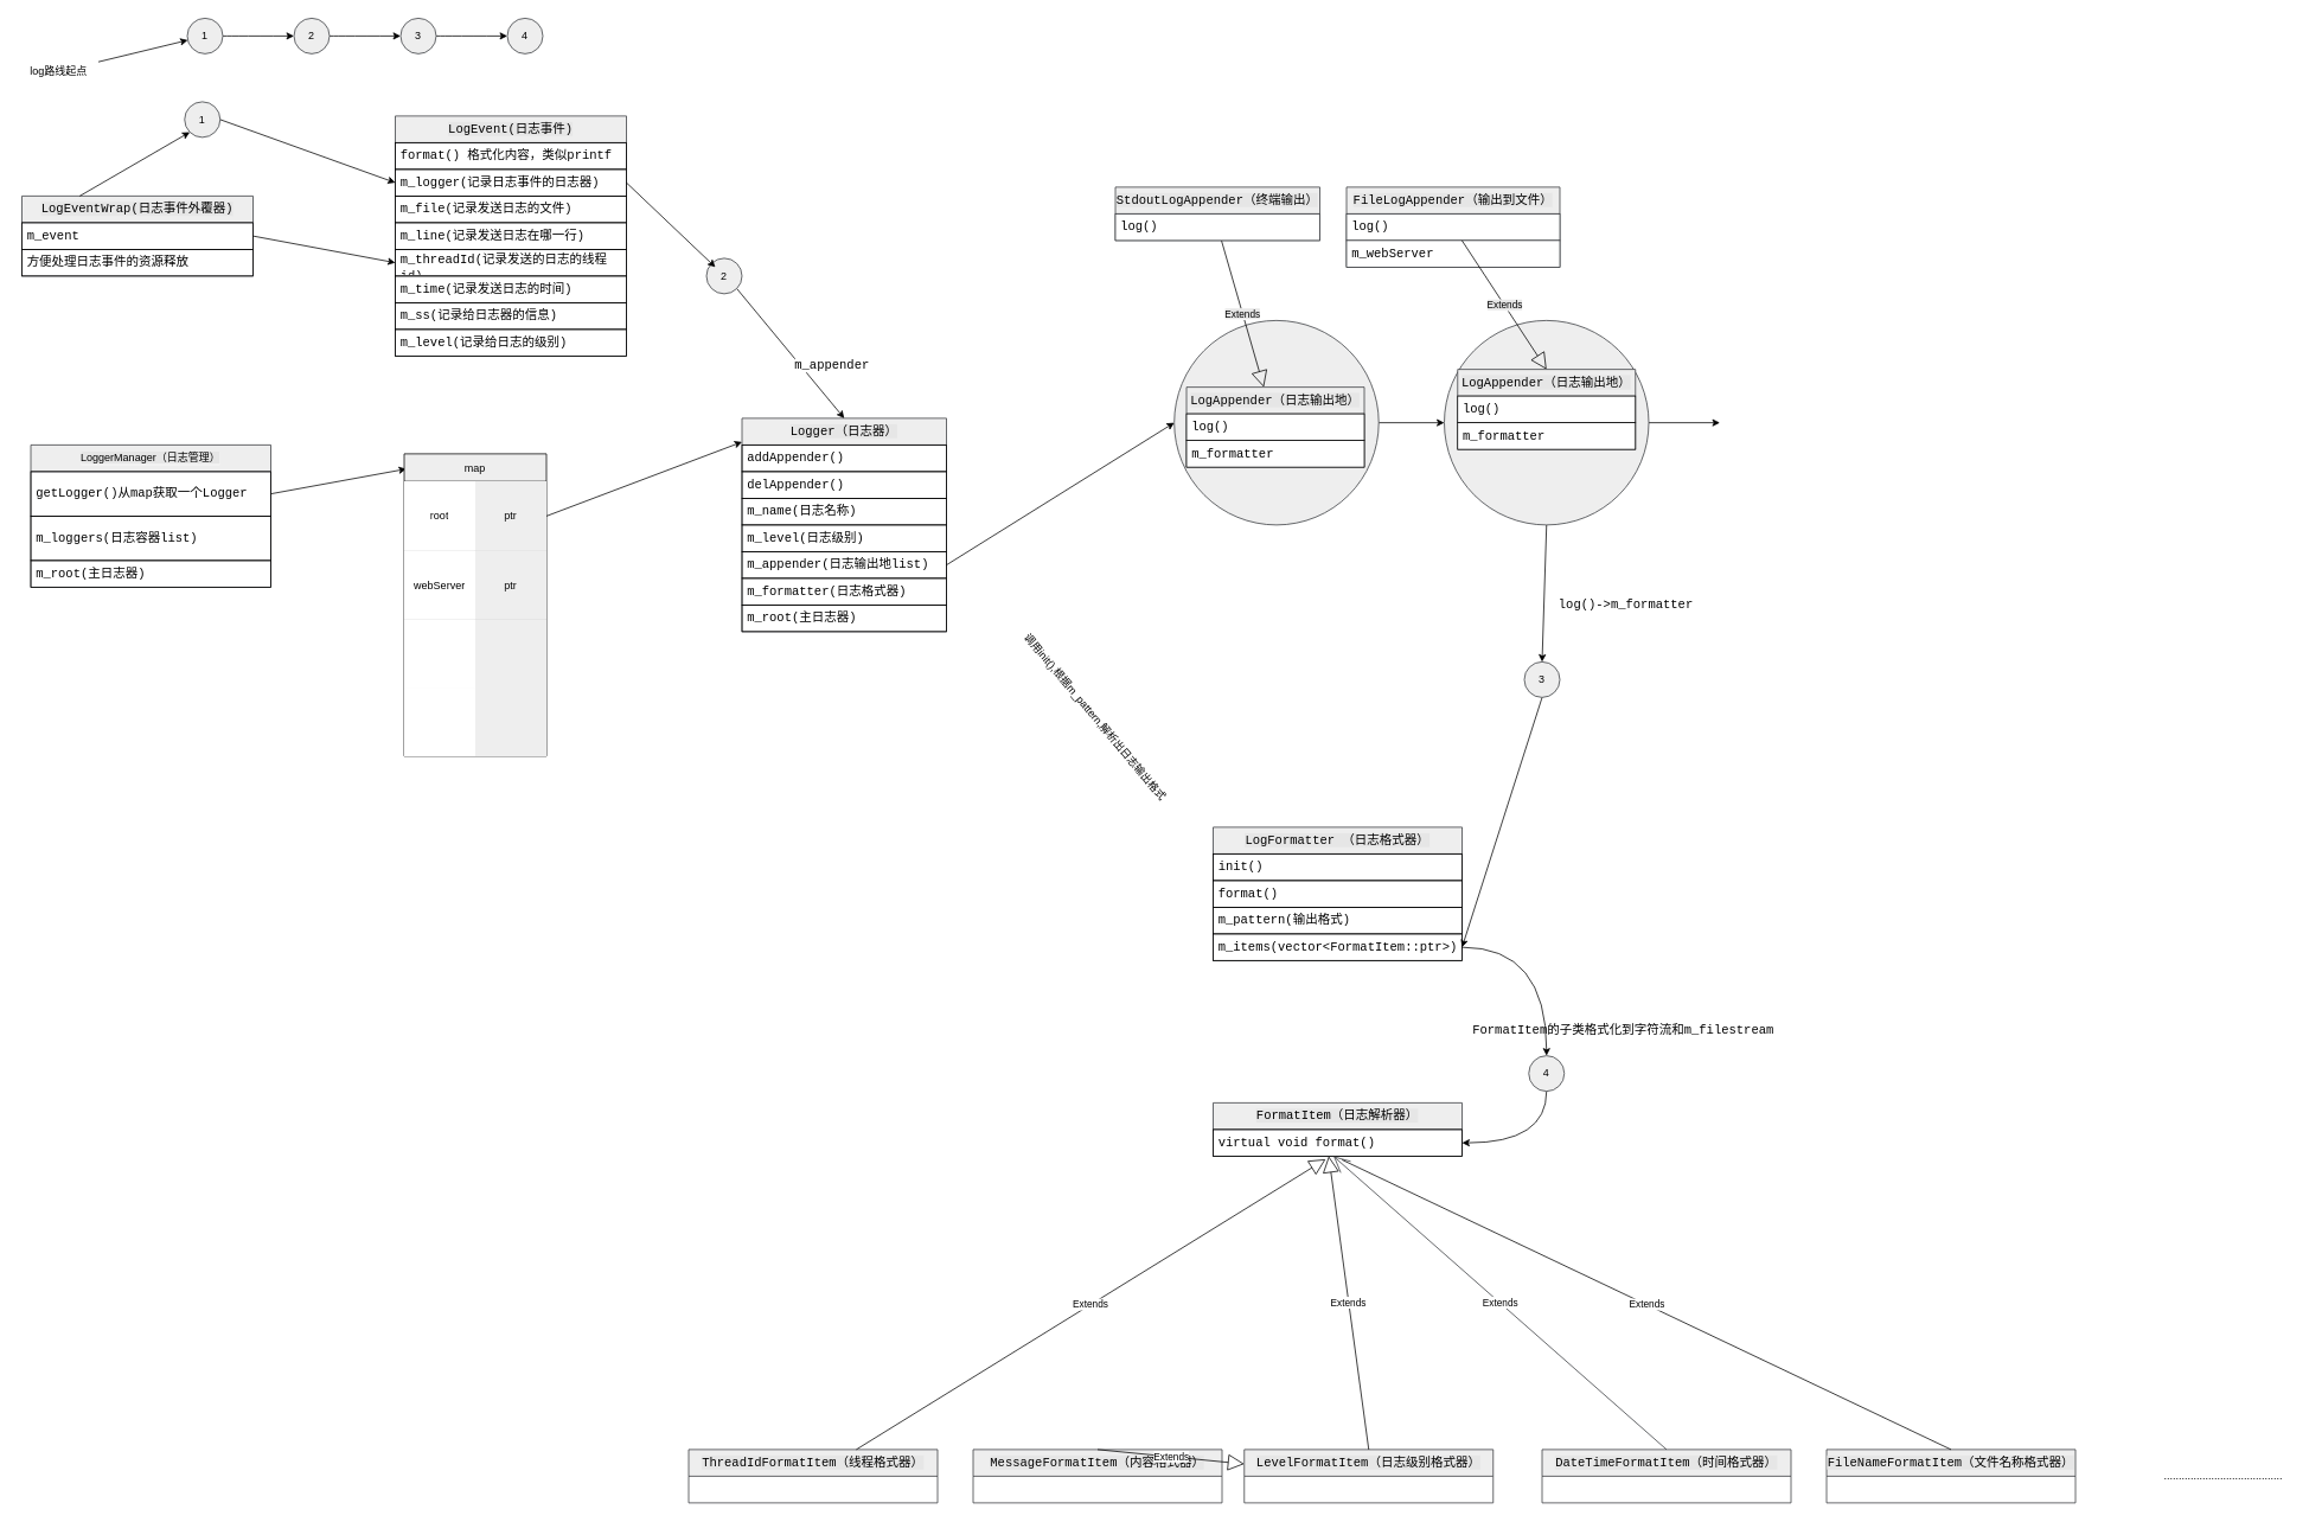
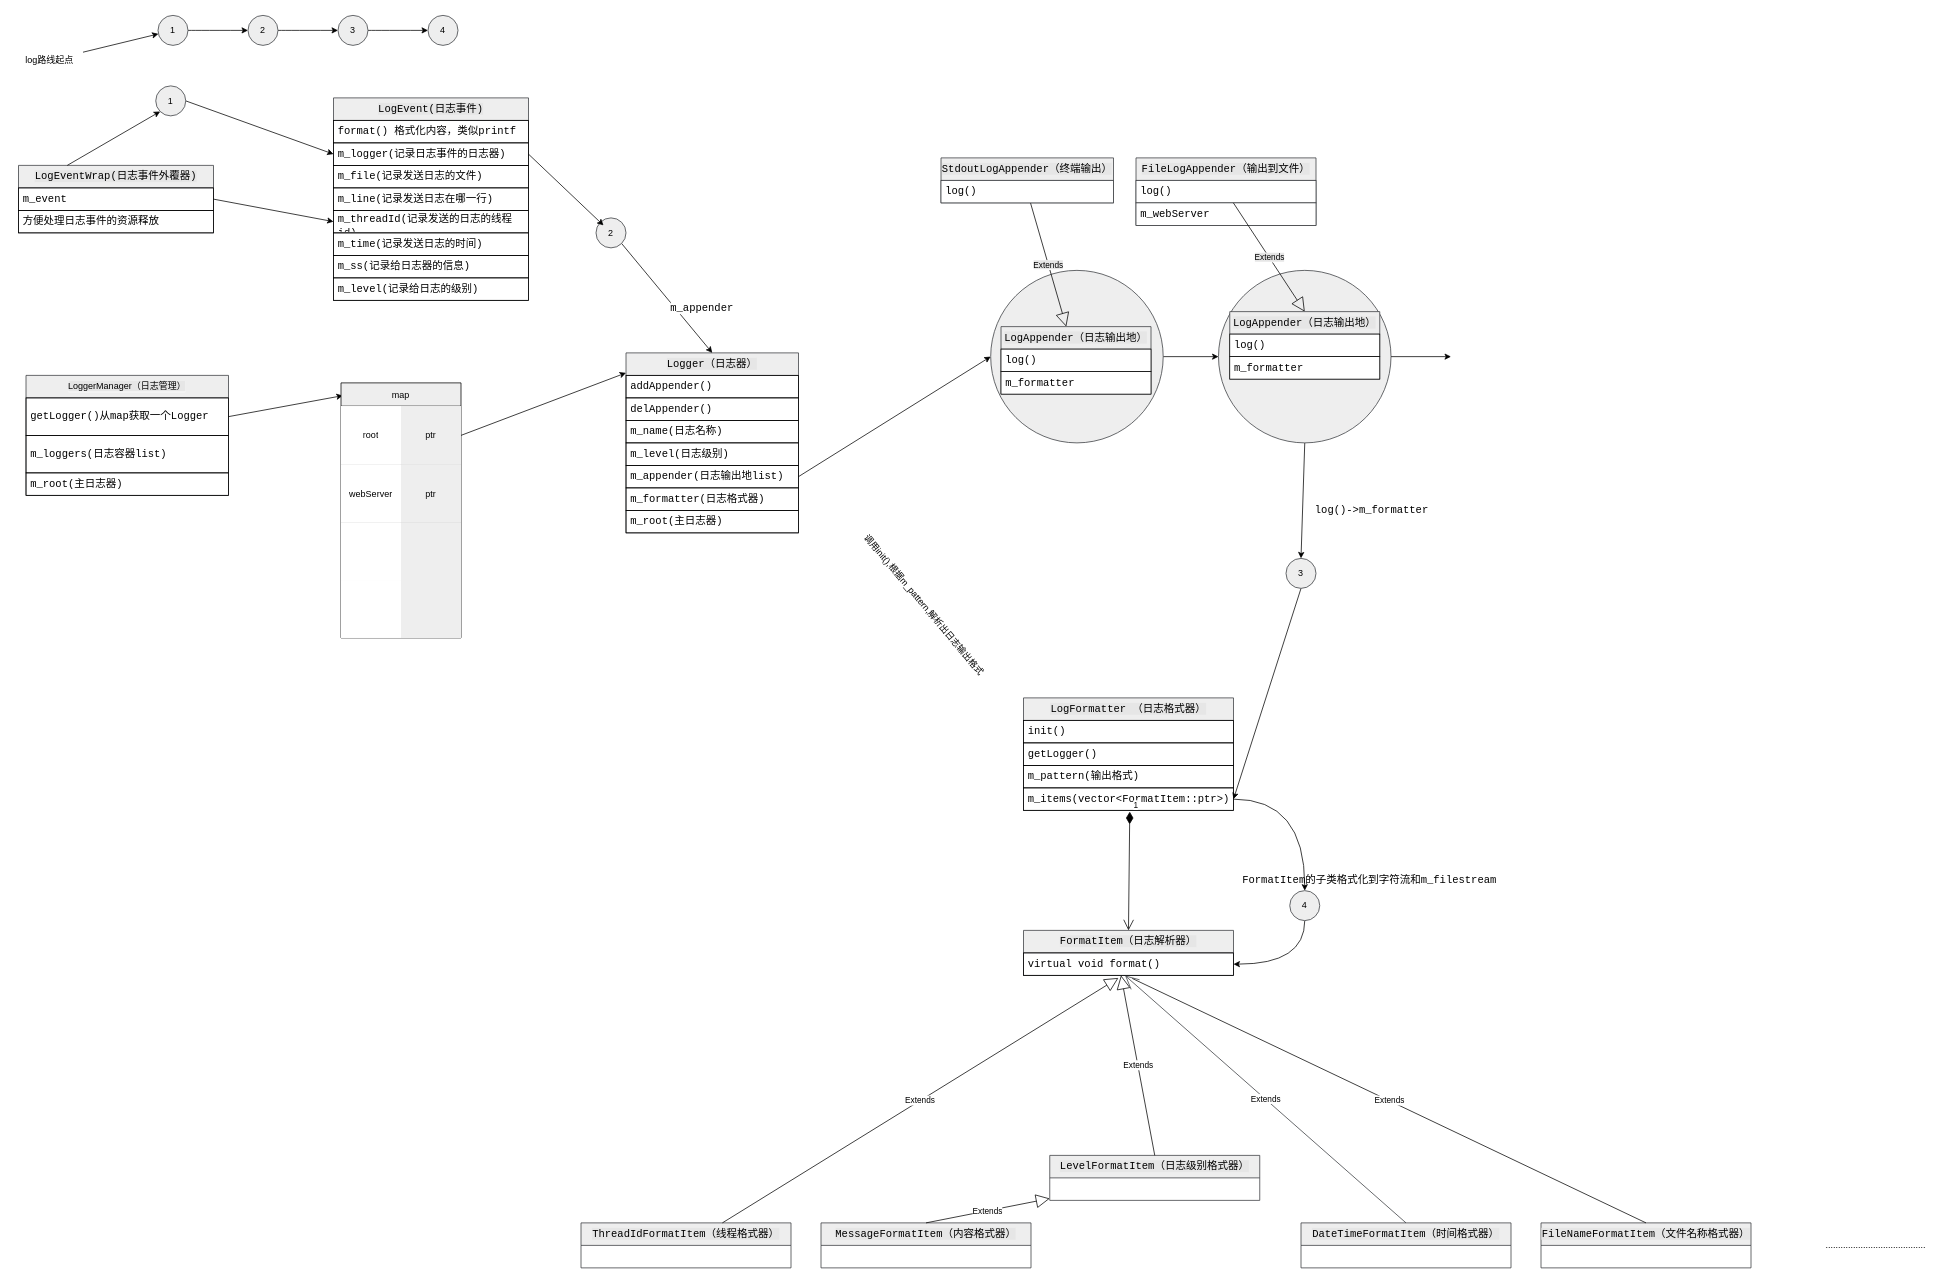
- <mxCell id="22" value="&lt;div style=&quot;font-family: Consolas, &amp;quot;Courier New&amp;quot;, monospace; font-size: 14px; line-height: 19px;&quot;&gt;&lt;div style=&quot;line-height: 19px;&quot;&gt;&lt;span style=&quot;background-color: rgb(255, 255, 255);&quot;&gt;format()&lt;/span&gt;&lt;/div&gt;&lt;/div&gt;" style="text;align=left;verticalAlign=middle;spacingLeft=4;spacingRight=4;overflow=hidden;points=[[0,0.5],[1,0.5]];portConstraint=eastwest;rotatable=0;whiteSpace=wrap;html=1;fontColor=#000000;strokeColor=#000000;" parent="20" vertex="1"><mxGeometry y="60" width="280" height="30" as="geometry" /></mxCell>
+ <mxCell id="22" value="&lt;div style=&quot;font-family: Consolas, &amp;quot;Courier New&amp;quot;, monospace; font-size: 14px; line-height: 19px;&quot;&gt;&lt;div style=&quot;line-height: 19px;&quot;&gt;&lt;span style=&quot;background-color: rgb(255, 255, 255);&quot;&gt;getLogger()&lt;/span&gt;&lt;/div&gt;&lt;/div&gt;" style="text;align=left;verticalAlign=middle;spacingLeft=4;spacingRight=4;overflow=hidden;points=[[0,0.5],[1,0.5]];portConstraint=eastwest;rotatable=0;whiteSpace=wrap;html=1;fontColor=#000000;strokeColor=#000000;" parent="20" vertex="1"><mxGeometry y="60" width="280" height="30" as="geometry" /></mxCell>
+ <mxCell id="83" value="1" style="endArrow=open;html=1;endSize=12;startArrow=diamondThin;startSize=14;startFill=1;align=left;verticalAlign=bottom;exitX=0.506;exitY=1.056;exitDx=0;exitDy=0;exitPerimeter=0;entryX=0.5;entryY=0;entryDx=0;entryDy=0;fontColor=#000000;strokeColor=#000000;" parent="1" source="24" target="81" edge="1"><mxGeometry x="-1" y="3" relative="1" as="geometry"><mxPoint x="1494" y="1120" as="sourcePoint" /><mxPoint x="1654" y="1120" as="targetPoint" /></mxGeometry></mxCell>
- <mxCell id="84" value="&lt;span style=&quot;background-color: rgb(255, 255, 255);&quot;&gt;&lt;span style=&quot;font-family: Consolas, &amp;quot;Courier New&amp;quot;, monospace; font-size: 14px;&quot;&gt;FormatItem的子类格式化到字符流和&lt;/span&gt;&lt;span style=&quot;font-family: Consolas, &amp;quot;Courier New&amp;quot;, monospace; font-size: 14px; text-align: left;&quot;&gt;m_filestream&lt;/span&gt;&lt;/span&gt;" style="text;html=1;align=center;verticalAlign=middle;resizable=0;points=[];autosize=1;fontColor=#000000;strokeColor=none;" parent="1" vertex="1"><mxGeometry x="1654" y="1143" width="341" height="29" as="geometry" /></mxCell>
+ <mxCell id="84" value="&lt;span style=&quot;background-color: rgb(255, 255, 255);&quot;&gt;&lt;span style=&quot;font-family: Consolas, &amp;quot;Courier New&amp;quot;, monospace; font-size: 14px;&quot;&gt;FormatItem的子类格式化到字符流和&lt;/span&gt;&lt;span style=&quot;font-family: Consolas, &amp;quot;Courier New&amp;quot;, monospace; font-size: 14px; text-align: left;&quot;&gt;m_filestream&lt;/span&gt;&lt;/span&gt;" style="text;html=1;align=center;verticalAlign=middle;resizable=0;points=[];autosize=1;fontColor=#000000;strokeColor=none;" parent="1" vertex="1"><mxGeometry x="1654" y="1158" width="341" height="29" as="geometry" /></mxCell>
- <mxCell id="89" value="&lt;div style=&quot;font-family: Consolas, &amp;quot;Courier New&amp;quot;, monospace; font-size: 14px; line-height: 19px;&quot;&gt;&lt;div style=&quot;line-height: 19px;&quot;&gt;&lt;span style=&quot;background-color: rgb(230, 230, 230);&quot;&gt;LevelFormatItem（日志级别格式器）&lt;/span&gt;&lt;/div&gt;&lt;/div&gt;" style="swimlane;fontStyle=0;childLayout=stackLayout;horizontal=1;startSize=30;horizontalStack=0;resizeParent=1;resizeParentMax=0;resizeLast=0;collapsible=1;marginBottom=0;whiteSpace=wrap;html=1;strokeColor=#36393d;fillColor=#eeeeee;fontColor=#000000;" parent="1" vertex="1"><mxGeometry x="1399" y="1630" width="280" height="60" as="geometry" /></mxCell>
+ <mxCell id="89" value="&lt;div style=&quot;font-family: Consolas, &amp;quot;Courier New&amp;quot;, monospace; font-size: 14px; line-height: 19px;&quot;&gt;&lt;div style=&quot;line-height: 19px;&quot;&gt;&lt;span style=&quot;background-color: rgb(230, 230, 230);&quot;&gt;LevelFormatItem（日志级别格式器）&lt;/span&gt;&lt;/div&gt;&lt;/div&gt;" style="swimlane;fontStyle=0;childLayout=stackLayout;horizontal=1;startSize=30;horizontalStack=0;resizeParent=1;resizeParentMax=0;resizeLast=0;collapsible=1;marginBottom=0;whiteSpace=wrap;html=1;strokeColor=#36393d;fillColor=#eeeeee;fontColor=#000000;" parent="1" vertex="1"><mxGeometry x="1399" y="1540" width="280" height="60" as="geometry" /></mxCell>
